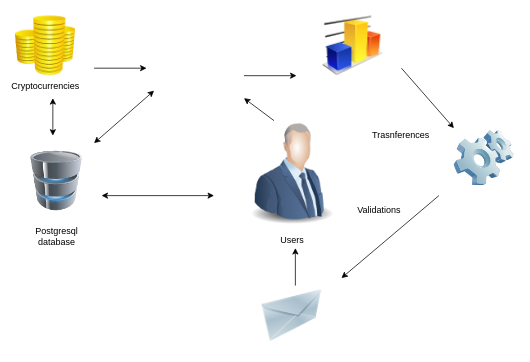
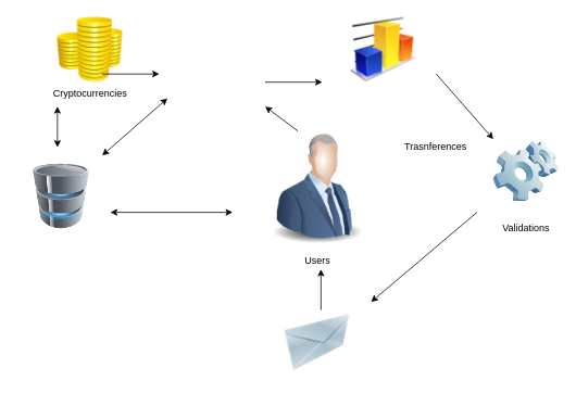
- <mxCell id="2" value="&lt;div&gt;Cryptocurrencies&lt;/div&gt;" style="image;html=1;image=img/lib/clip_art/finance/Coins_128x128.png;strokeColor=#00FFFF;" vertex="1" parent="1"><mxGeometry x="20" y="20" width="80" height="80" as="geometry" /></mxCell>
+ <mxCell id="2" value="&lt;div&gt;Cryptocurrencies&lt;/div&gt;" style="image;html=1;image=img/lib/clip_art/finance/Coins_128x128.png;strokeColor=#00FFFF;" vertex="1" parent="1"><mxGeometry x="70" y="20" width="80" height="80" as="geometry" /></mxCell>
- <mxCell id="10" value="Validations" style="text;html=1;align=center;verticalAlign=middle;resizable=0;points=[];autosize=1;strokeColor=none;" vertex="1" parent="1"><mxGeometry x="470" y="270" width="70" height="20" as="geometry" /></mxCell>
+ <mxCell id="10" value="Validations" style="text;html=1;align=center;verticalAlign=middle;resizable=0;points=[];autosize=1;strokeColor=none;" vertex="1" parent="1"><mxGeometry x="610" y="270" width="70" height="20" as="geometry" /></mxCell>
- <mxCell id="4" value="&lt;div&gt;Postgresql&lt;/div&gt;&lt;div&gt;database&lt;br&gt;&lt;/div&gt;" style="text;html=1;align=center;verticalAlign=middle;resizable=0;points=[];autosize=1;strokeColor=none;" vertex="1" parent="1"><mxGeometry x="40" y="300" width="70" height="30" as="geometry" /></mxCell>
